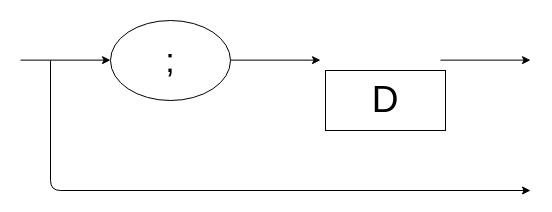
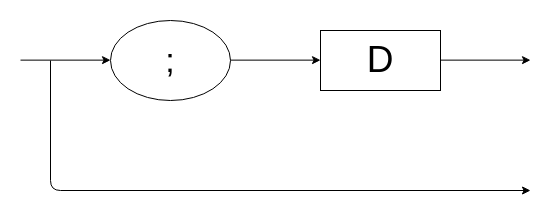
- <mxCell id="7" value="&lt;font style=&quot;font-size: 37px&quot;&gt;D&lt;/font&gt;" style="rounded=0;whiteSpace=wrap;html=1;" vertex="1" parent="2"><mxGeometry x="305" y="50" width="120" height="60" as="geometry" /></mxCell>
+ <mxCell id="7" value="&lt;font style=&quot;font-size: 37px&quot;&gt;D&lt;/font&gt;" style="rounded=0;whiteSpace=wrap;html=1;" vertex="1" parent="2"><mxGeometry x="300" y="10" width="120" height="60" as="geometry" /></mxCell>
